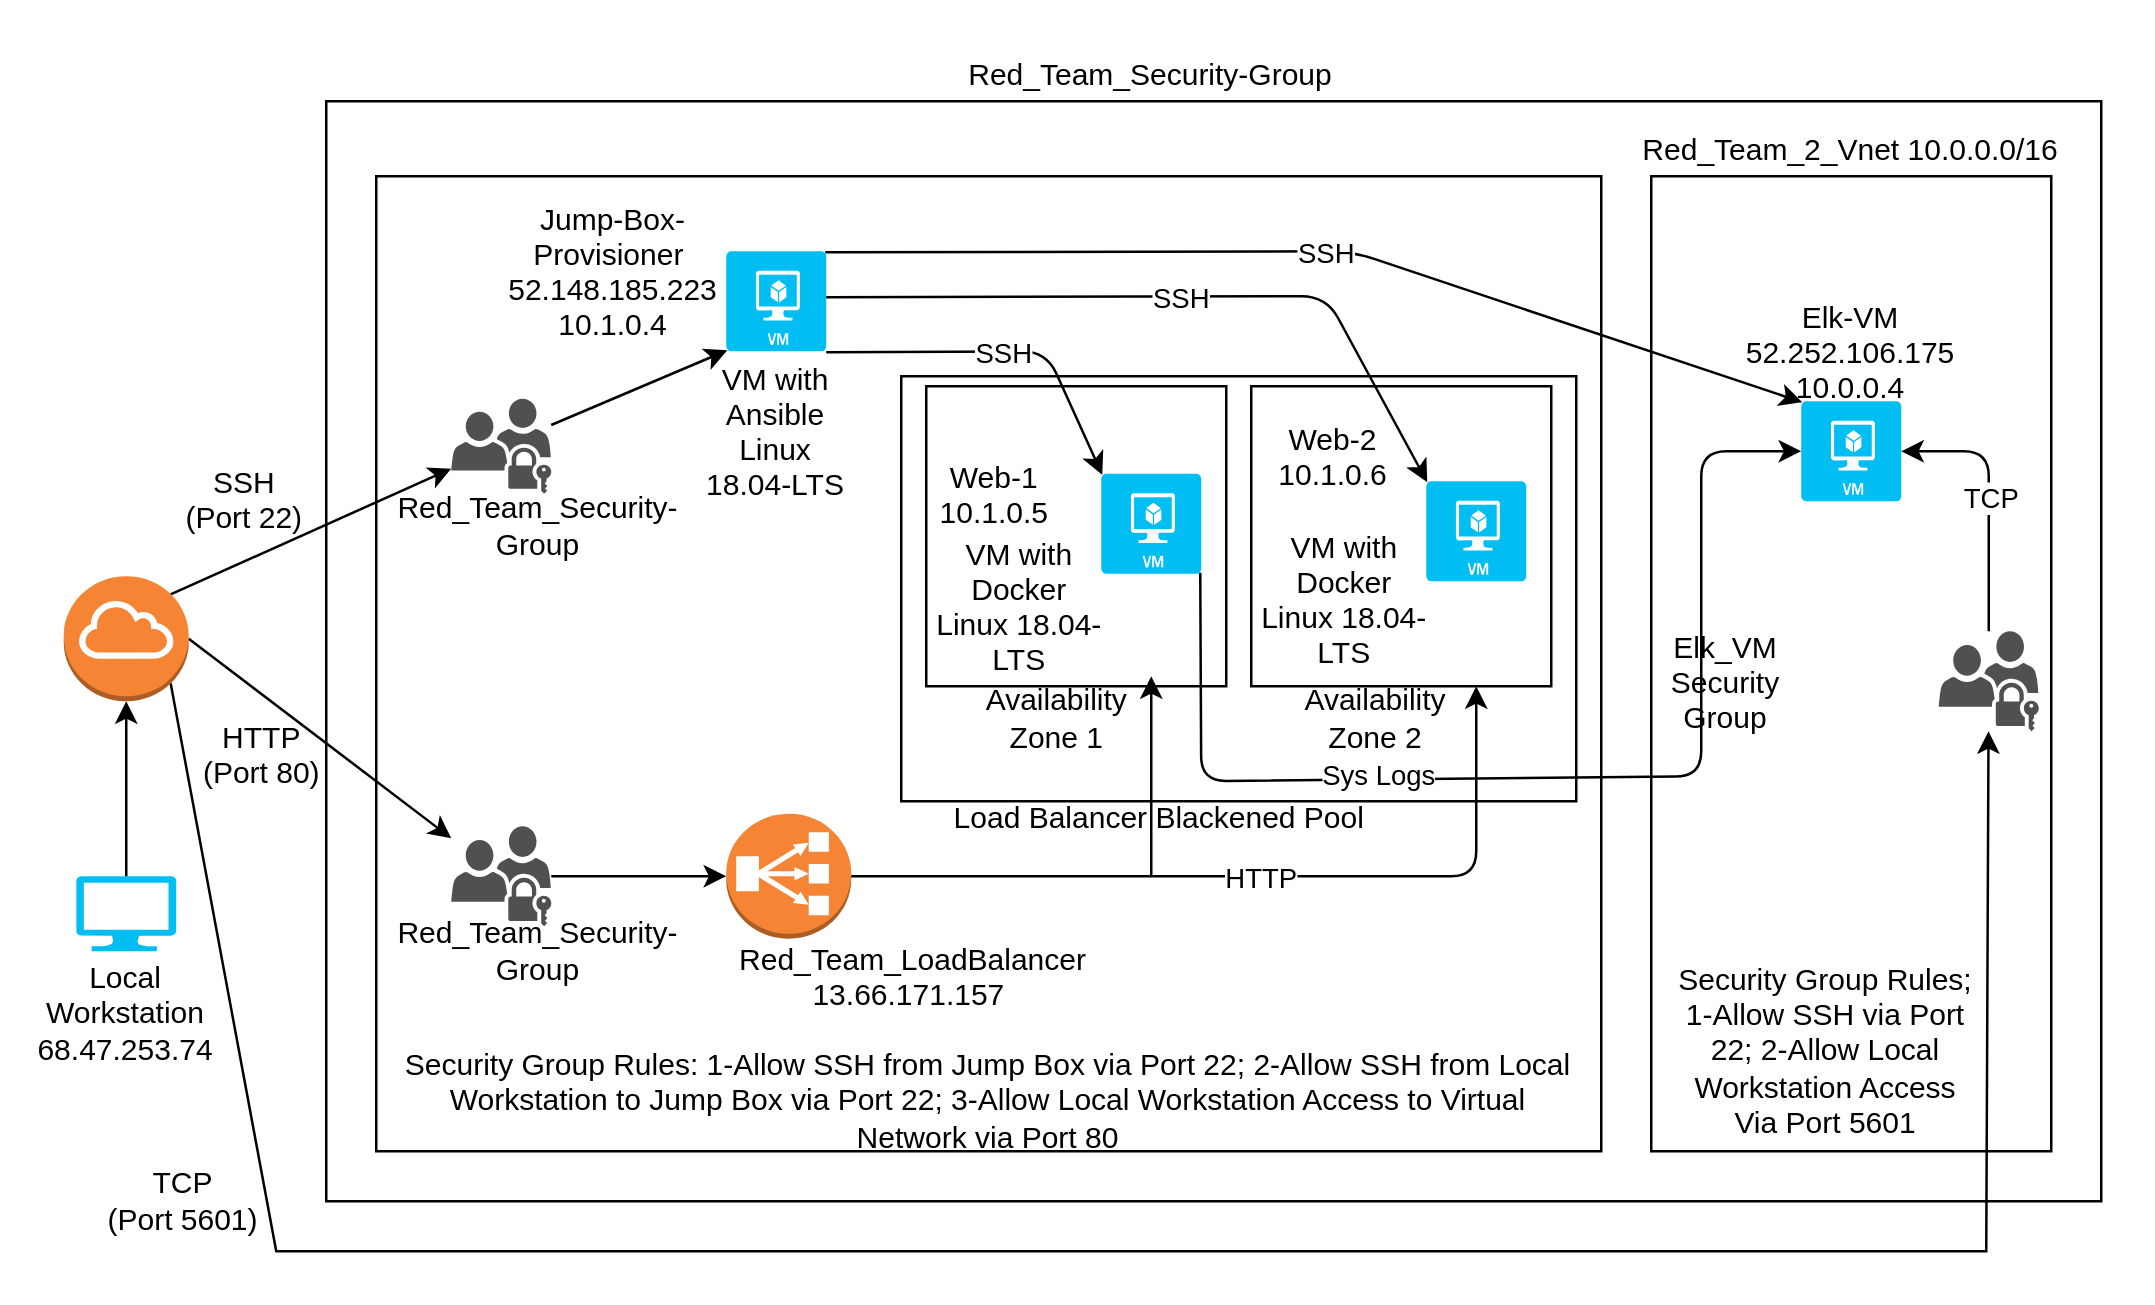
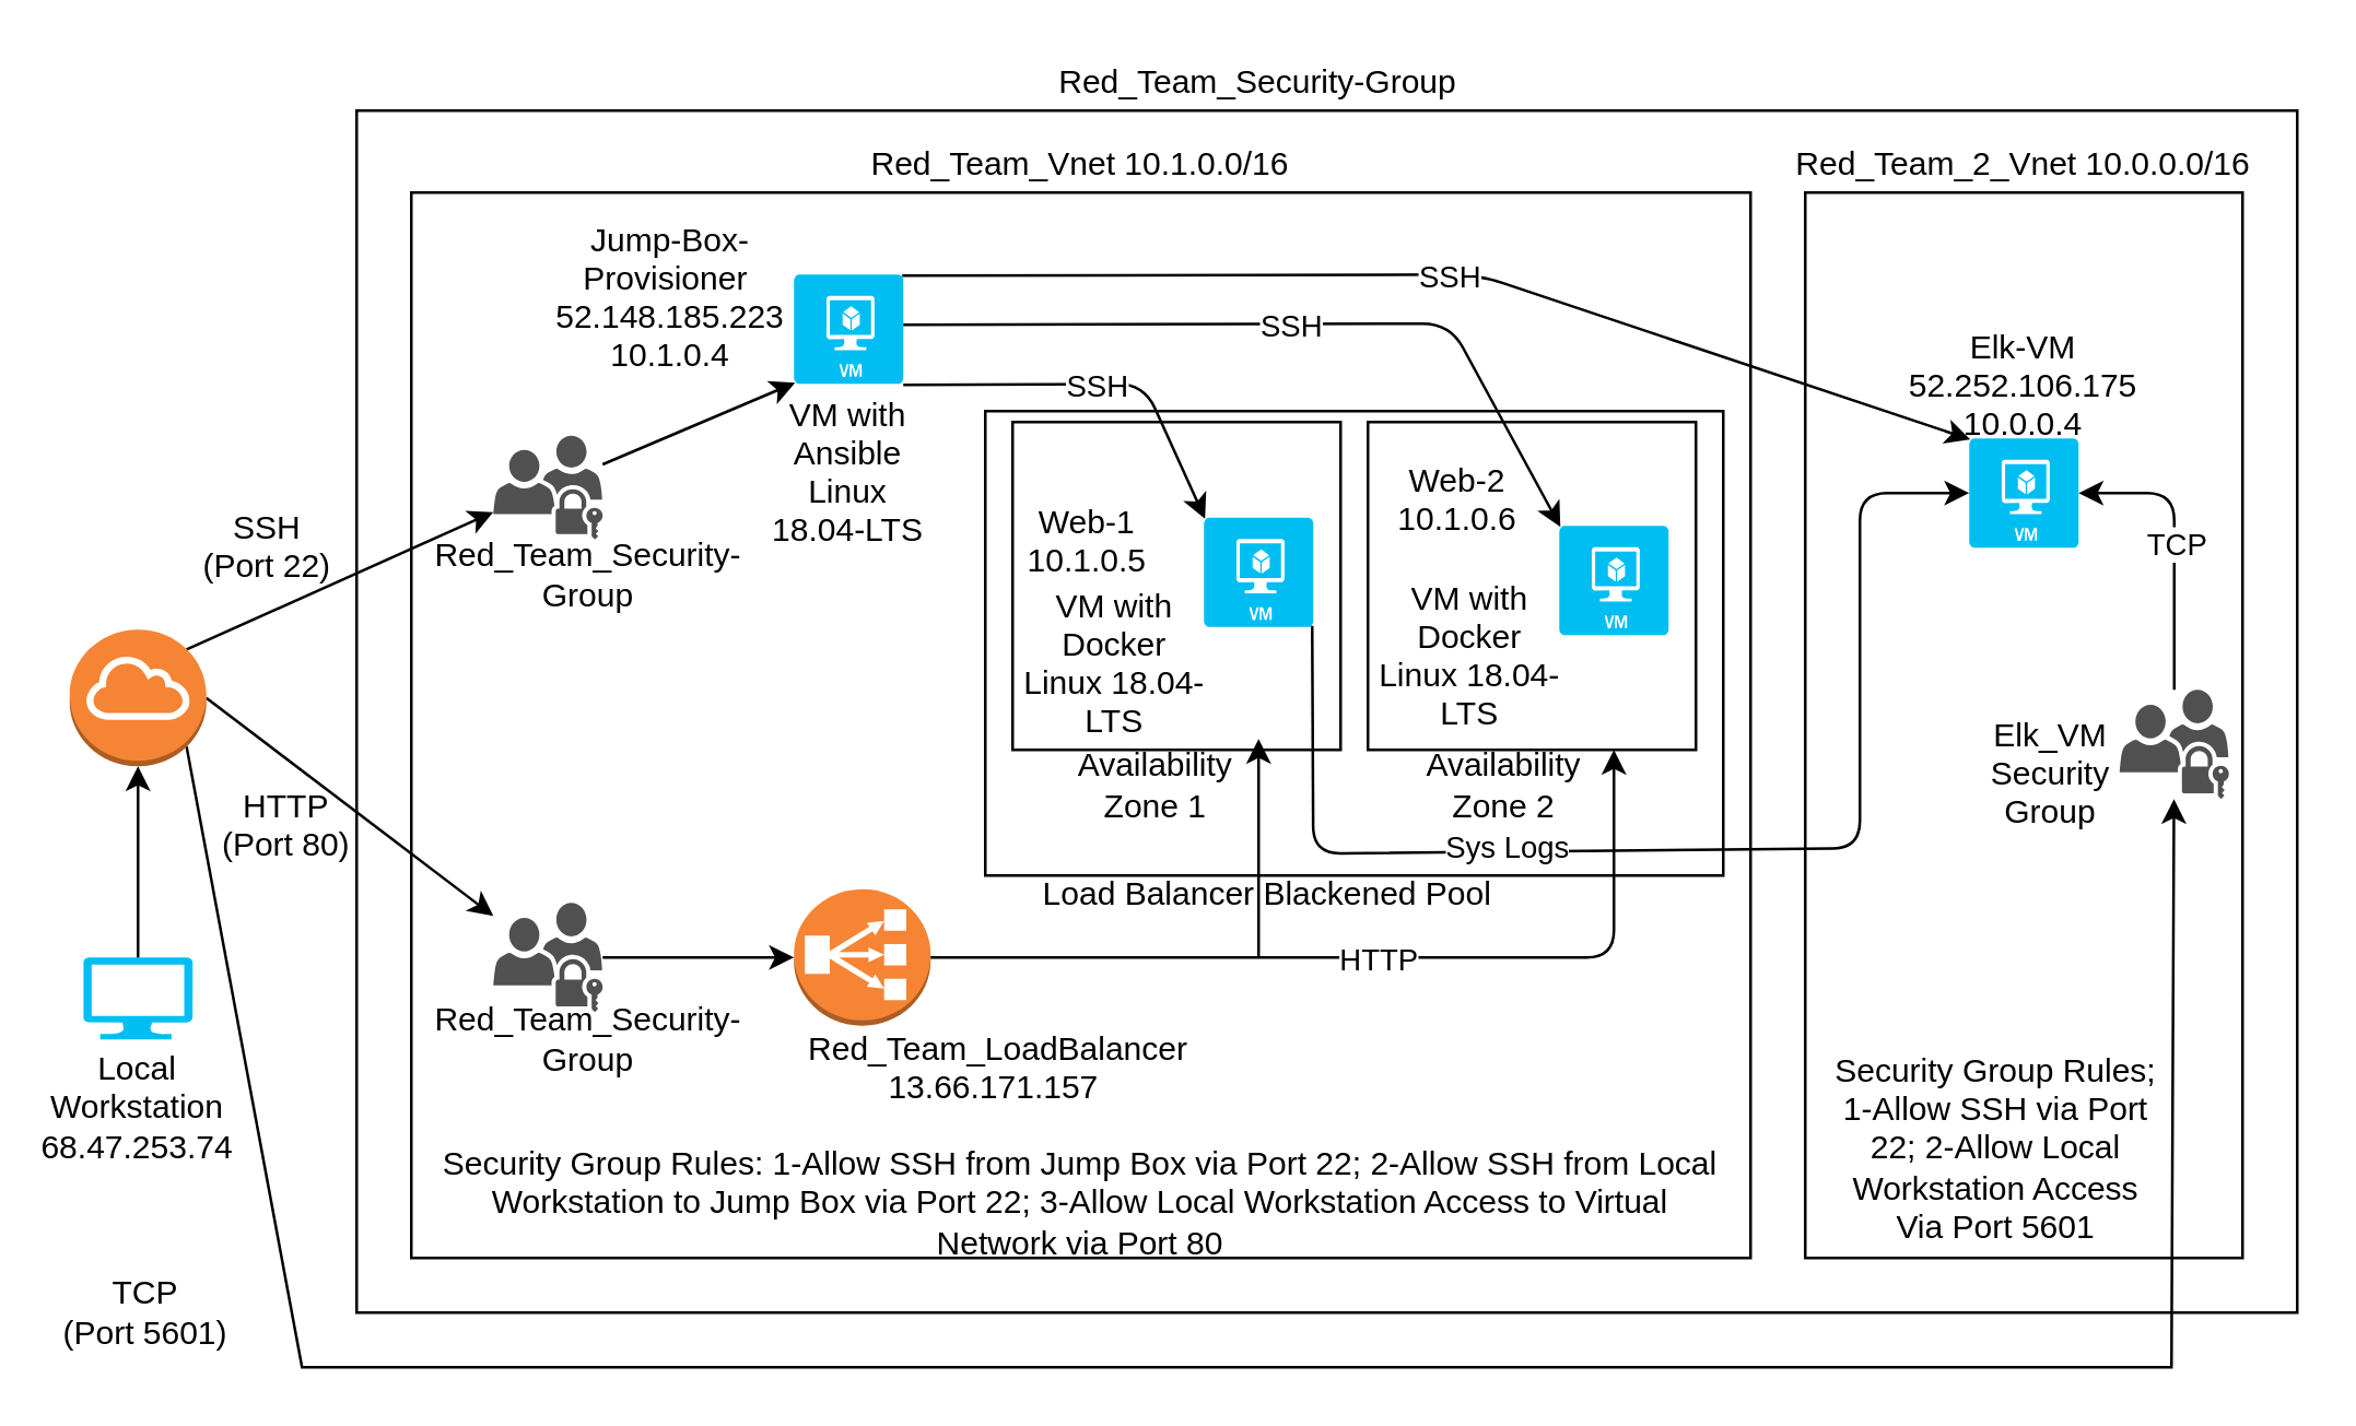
+ <mxCell id="22" value="&lt;span style=&quot;font-family: &amp;#34;arial&amp;#34;&quot;&gt;Red_Team_Vnet&amp;nbsp;10.1.0.0/16&lt;/span&gt;" style="text;html=1;strokeColor=none;fillColor=none;align=center;verticalAlign=middle;whiteSpace=wrap;rounded=0;" vertex="1" parent="1"><mxGeometry x="315" y="50" width="160" height="20" as="geometry" /></mxCell>
- <mxCell id="31" value="&lt;p style=&quot;margin: 0px ; padding: 0px ; border: 0px none ; line-height: 0px ; overflow-wrap: break-word ; font-family: &amp;#34;arial&amp;#34;&quot;&gt;&lt;span style=&quot;line-height: 14px&quot;&gt;Elk_VM&lt;/span&gt;&lt;/p&gt;&lt;p style=&quot;margin: 0px ; padding: 0px ; border: 0px none ; line-height: 0px ; overflow-wrap: break-word ; font-family: &amp;#34;arial&amp;#34;&quot;&gt;&lt;span style=&quot;line-height: 14px&quot;&gt;Security&lt;/span&gt;&lt;/p&gt;&lt;p style=&quot;margin: 0px ; padding: 0px ; border: 0px none ; line-height: 0px ; overflow-wrap: break-word ; font-family: &amp;#34;arial&amp;#34;&quot;&gt;&lt;span style=&quot;line-height: 14px&quot;&gt;Group&lt;/span&gt;&lt;/p&gt;" style="text;html=1;strokeColor=none;fillColor=none;align=center;verticalAlign=middle;whiteSpace=wrap;rounded=0;" vertex="1" parent="1"><mxGeometry x="665" y="262" width="50" height="20" as="geometry" /></mxCell>
+ <mxCell id="31" value="&lt;p style=&quot;margin: 0px ; padding: 0px ; border: 0px none ; line-height: 0px ; overflow-wrap: break-word ; font-family: &amp;#34;arial&amp;#34;&quot;&gt;&lt;span style=&quot;line-height: 14px&quot;&gt;Elk_VM&lt;/span&gt;&lt;/p&gt;&lt;p style=&quot;margin: 0px ; padding: 0px ; border: 0px none ; line-height: 0px ; overflow-wrap: break-word ; font-family: &amp;#34;arial&amp;#34;&quot;&gt;&lt;span style=&quot;line-height: 14px&quot;&gt;Security&lt;/span&gt;&lt;/p&gt;&lt;p style=&quot;margin: 0px ; padding: 0px ; border: 0px none ; line-height: 0px ; overflow-wrap: break-word ; font-family: &amp;#34;arial&amp;#34;&quot;&gt;&lt;span style=&quot;line-height: 14px&quot;&gt;Group&lt;/span&gt;&lt;/p&gt;" style="text;html=1;strokeColor=none;fillColor=none;align=center;verticalAlign=middle;whiteSpace=wrap;rounded=0;" vertex="1" parent="1"><mxGeometry x="725" y="272" width="50" height="20" as="geometry" /></mxCell>
- <mxCell id="36" value="TCP&lt;br&gt;(Port 5601)" style="text;html=1;strokeColor=none;fillColor=none;align=center;verticalAlign=middle;whiteSpace=wrap;rounded=0;" vertex="1" parent="1"><mxGeometry x="38" y="460" width="70" height="40" as="geometry" /></mxCell>
+ <mxCell id="36" value="TCP&lt;br&gt;(Port 5601)" style="text;html=1;strokeColor=none;fillColor=none;align=center;verticalAlign=middle;whiteSpace=wrap;rounded=0;" vertex="1" parent="1"><mxGeometry x="18" y="460" width="70" height="40" as="geometry" /></mxCell>
